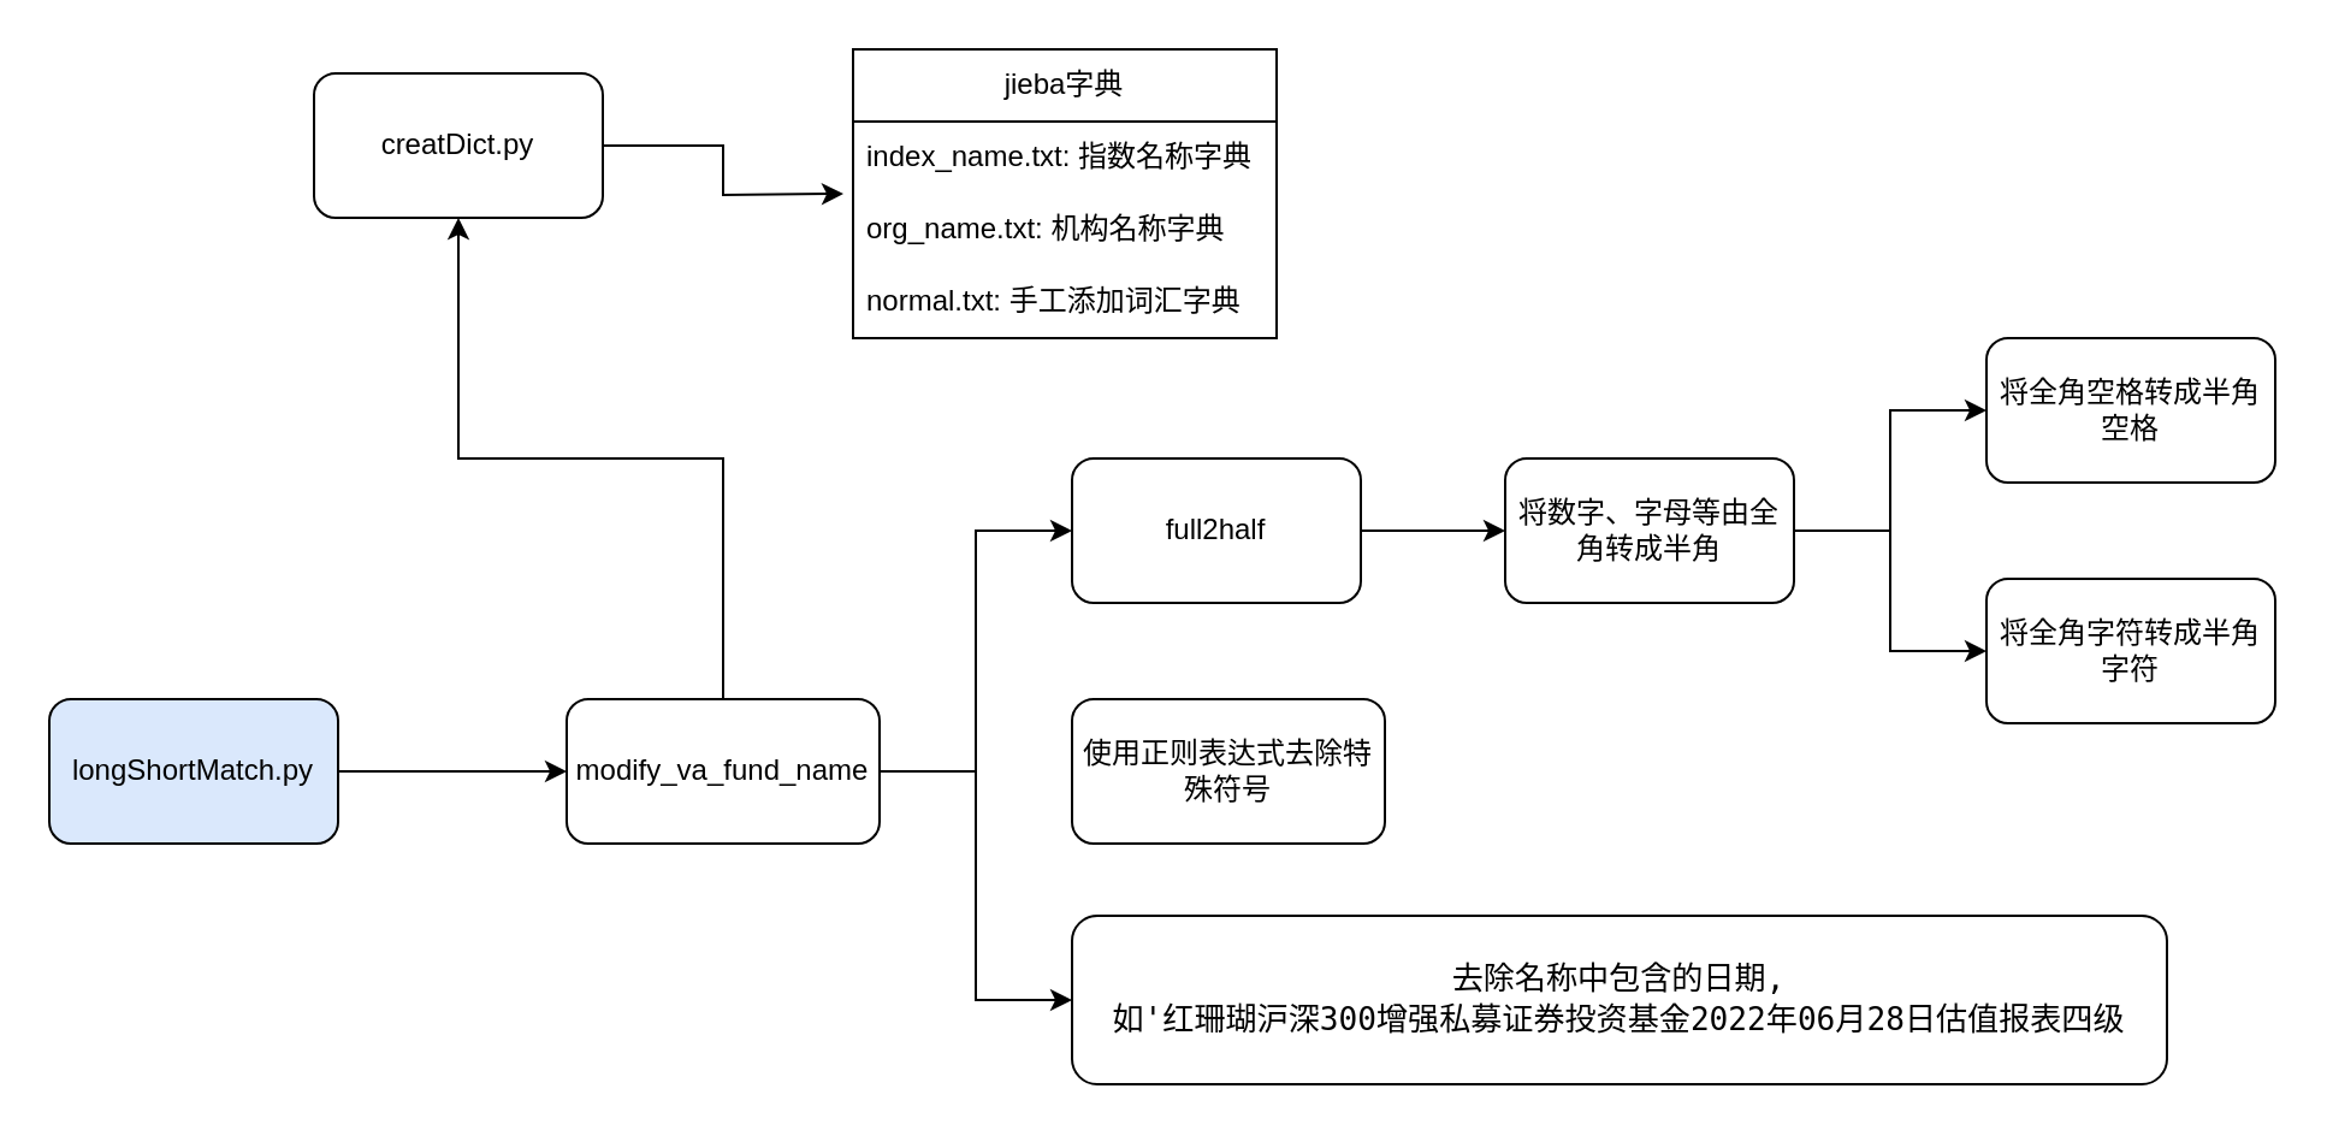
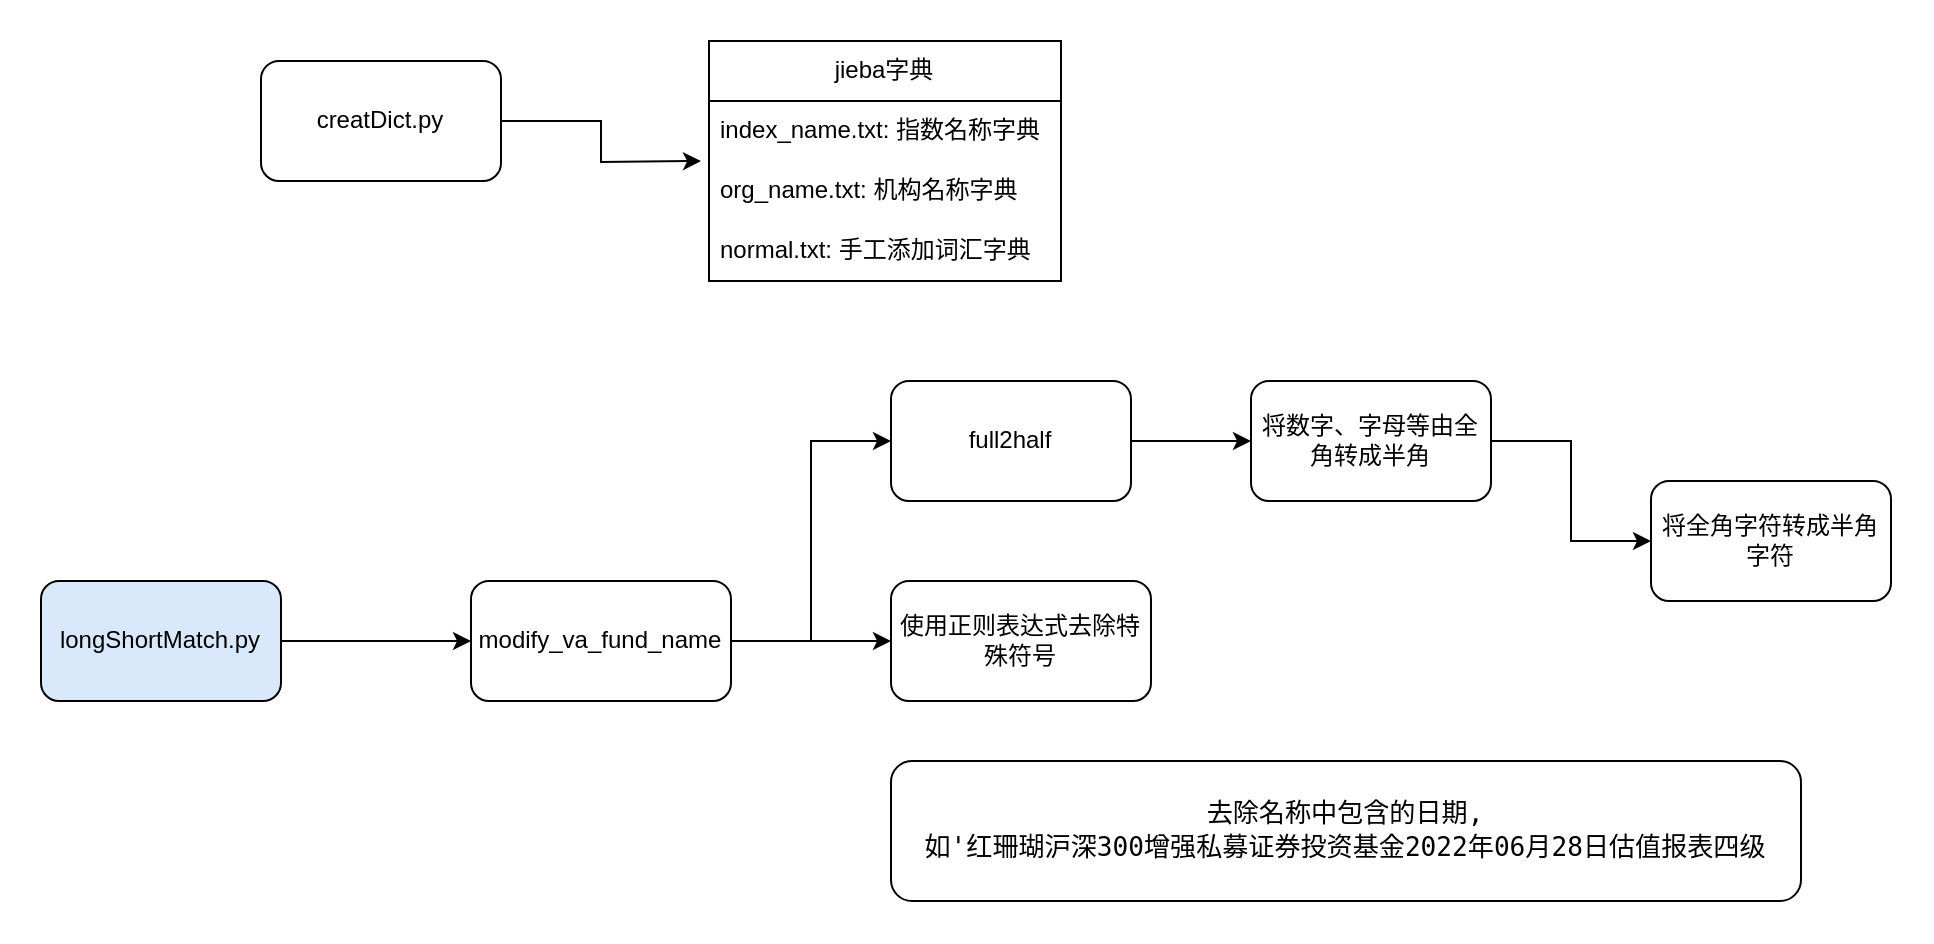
- <mxCell id="15" value="将全角空格转成半角空格" style="whiteSpace=wrap;html=1;rounded=1;" vertex="1" parent="1"><mxGeometry x="825" y="140" width="120" height="60" as="geometry" /></mxCell>
- <mxCell id="12" value="" style="edgeStyle=orthogonalEdgeStyle;rounded=0;orthogonalLoop=1;jettySize=auto;html=1;" edge="1" parent="1" source="14" target="15"><mxGeometry relative="1" as="geometry" /></mxCell>
- <mxCell id="18" value="" style="edgeStyle=orthogonalEdgeStyle;rounded=0;orthogonalLoop=1;jettySize=auto;html=1;fontColor=#000000;" edge="1" parent="1" source="20" target="3"><mxGeometry relative="1" as="geometry" /></mxCell>
+ <mxCell id="18" value="" style="edgeStyle=orthogonalEdgeStyle;rounded=0;orthogonalLoop=1;jettySize=auto;html=1;fontColor=#000000;" edge="1" parent="1" source="20" target="21"><mxGeometry relative="1" as="geometry" /></mxCell>
- <mxCell id="19" style="edgeStyle=orthogonalEdgeStyle;rounded=0;orthogonalLoop=1;jettySize=auto;html=1;entryX=0;entryY=0.5;entryDx=0;entryDy=0;fontColor=#000000;" edge="1" parent="1" source="20" target="22"><mxGeometry relative="1" as="geometry" /></mxCell>
